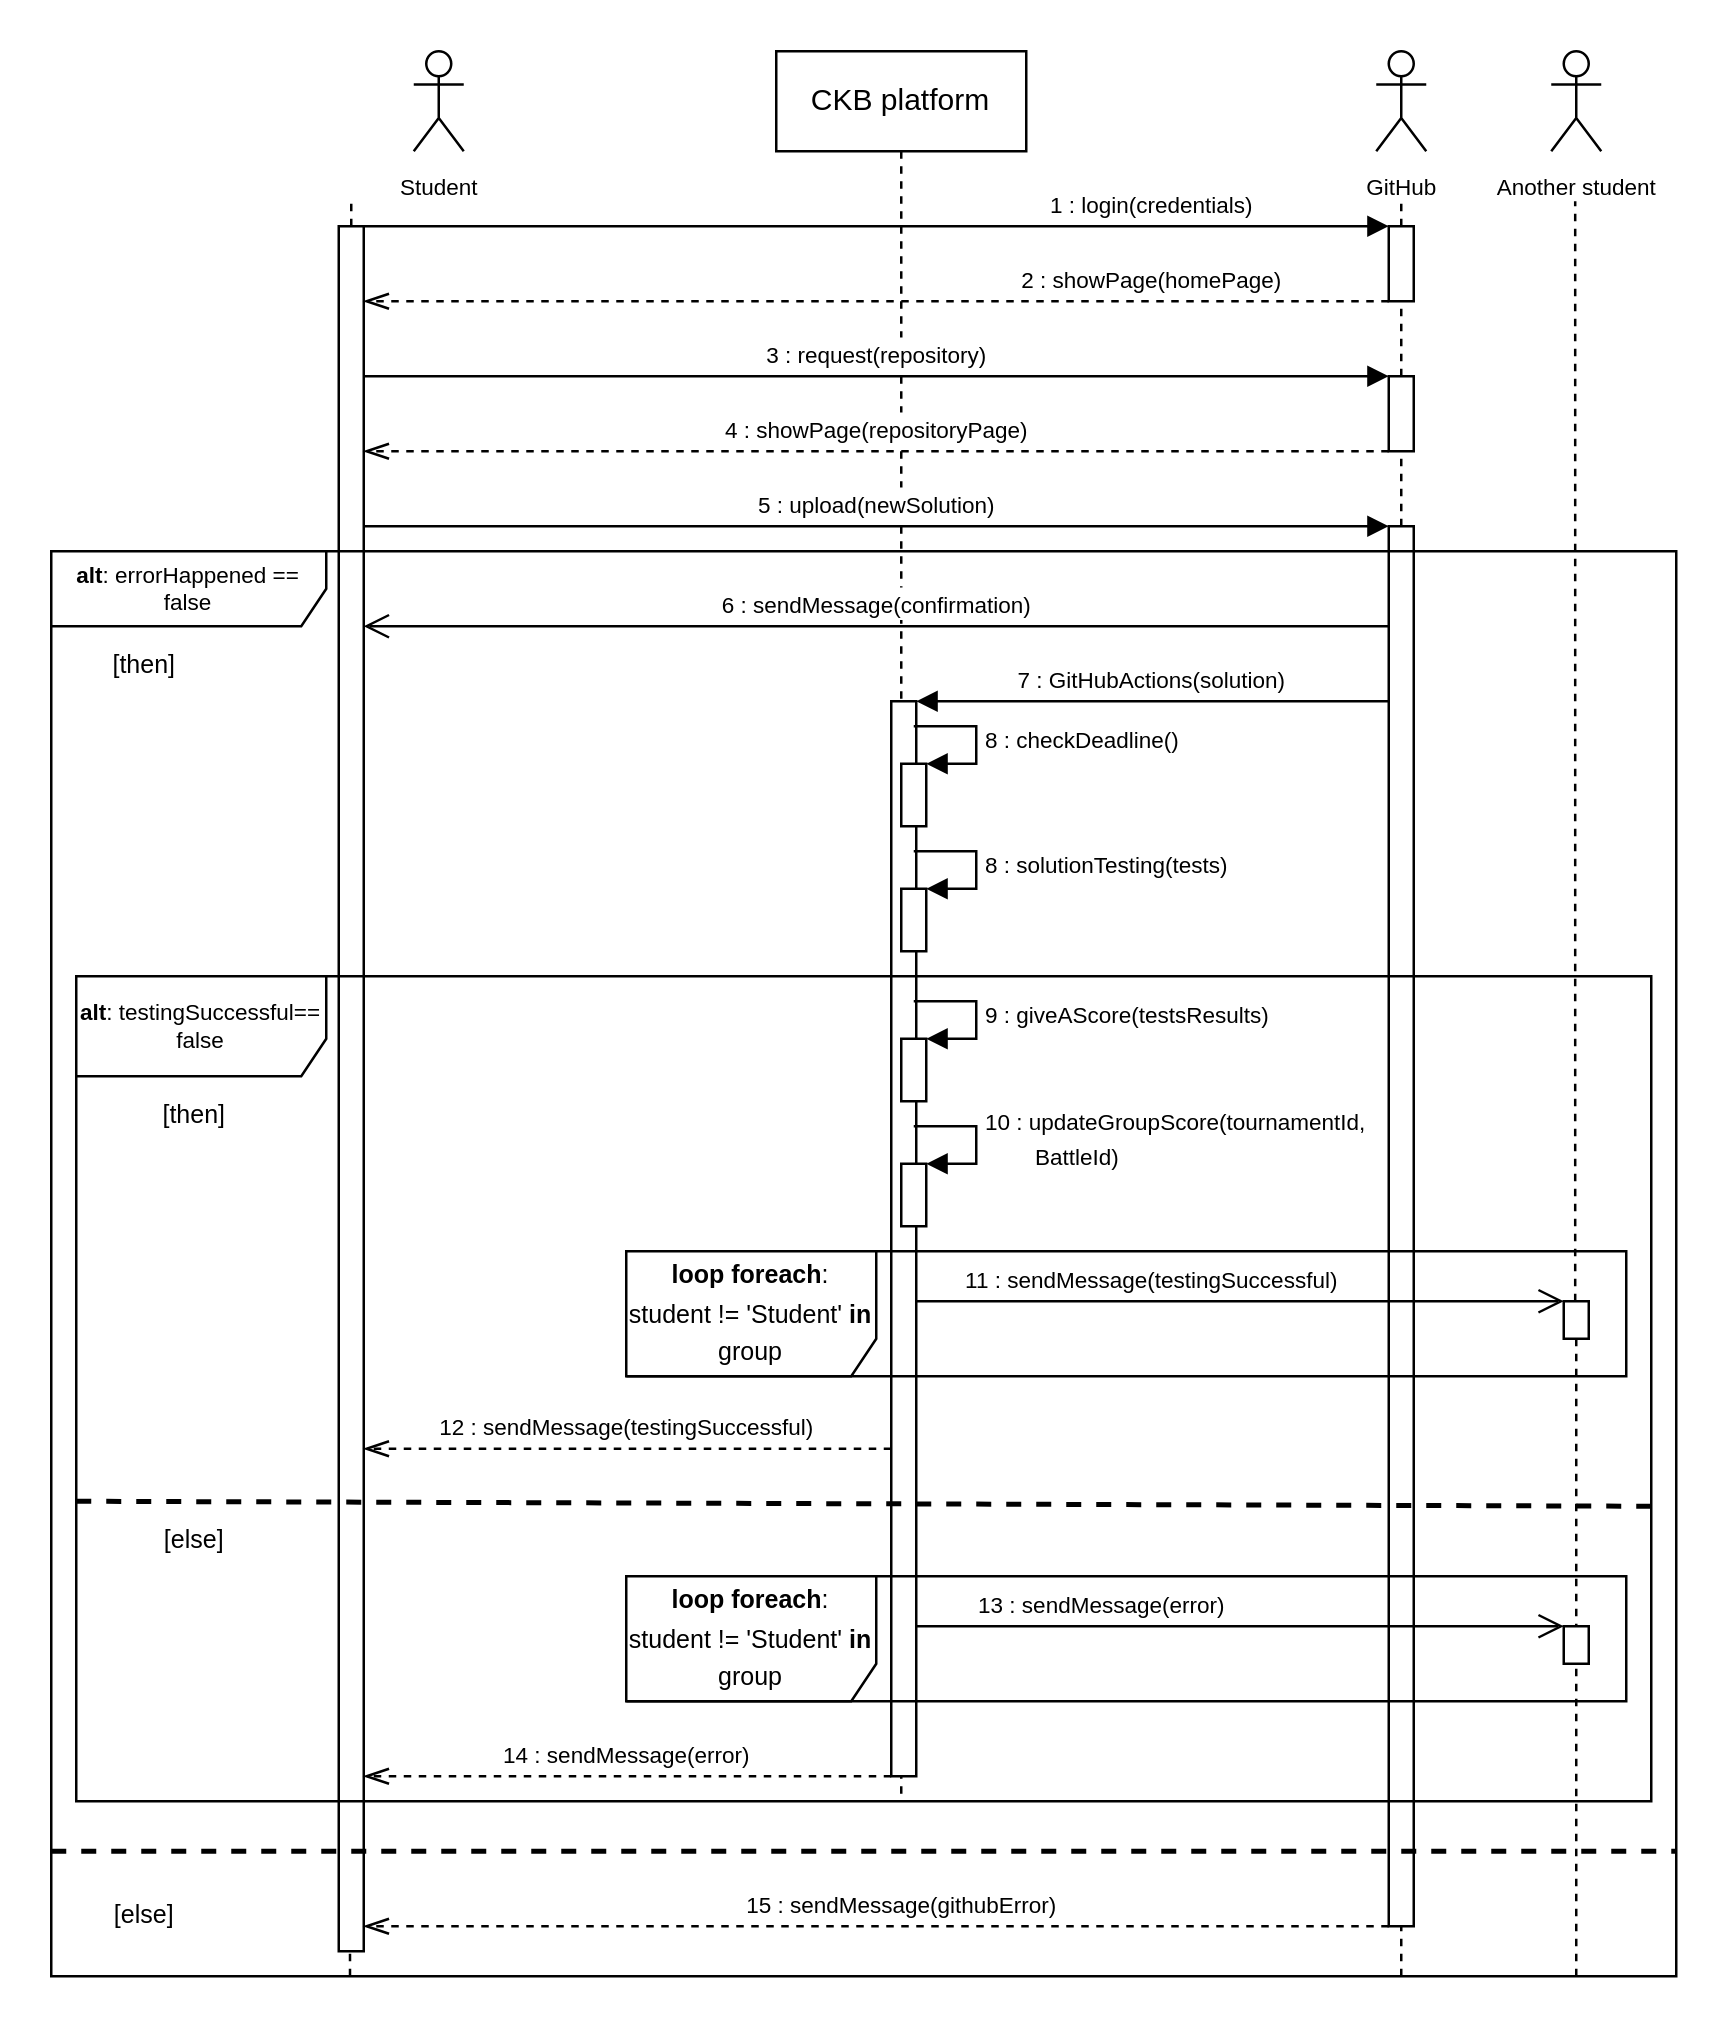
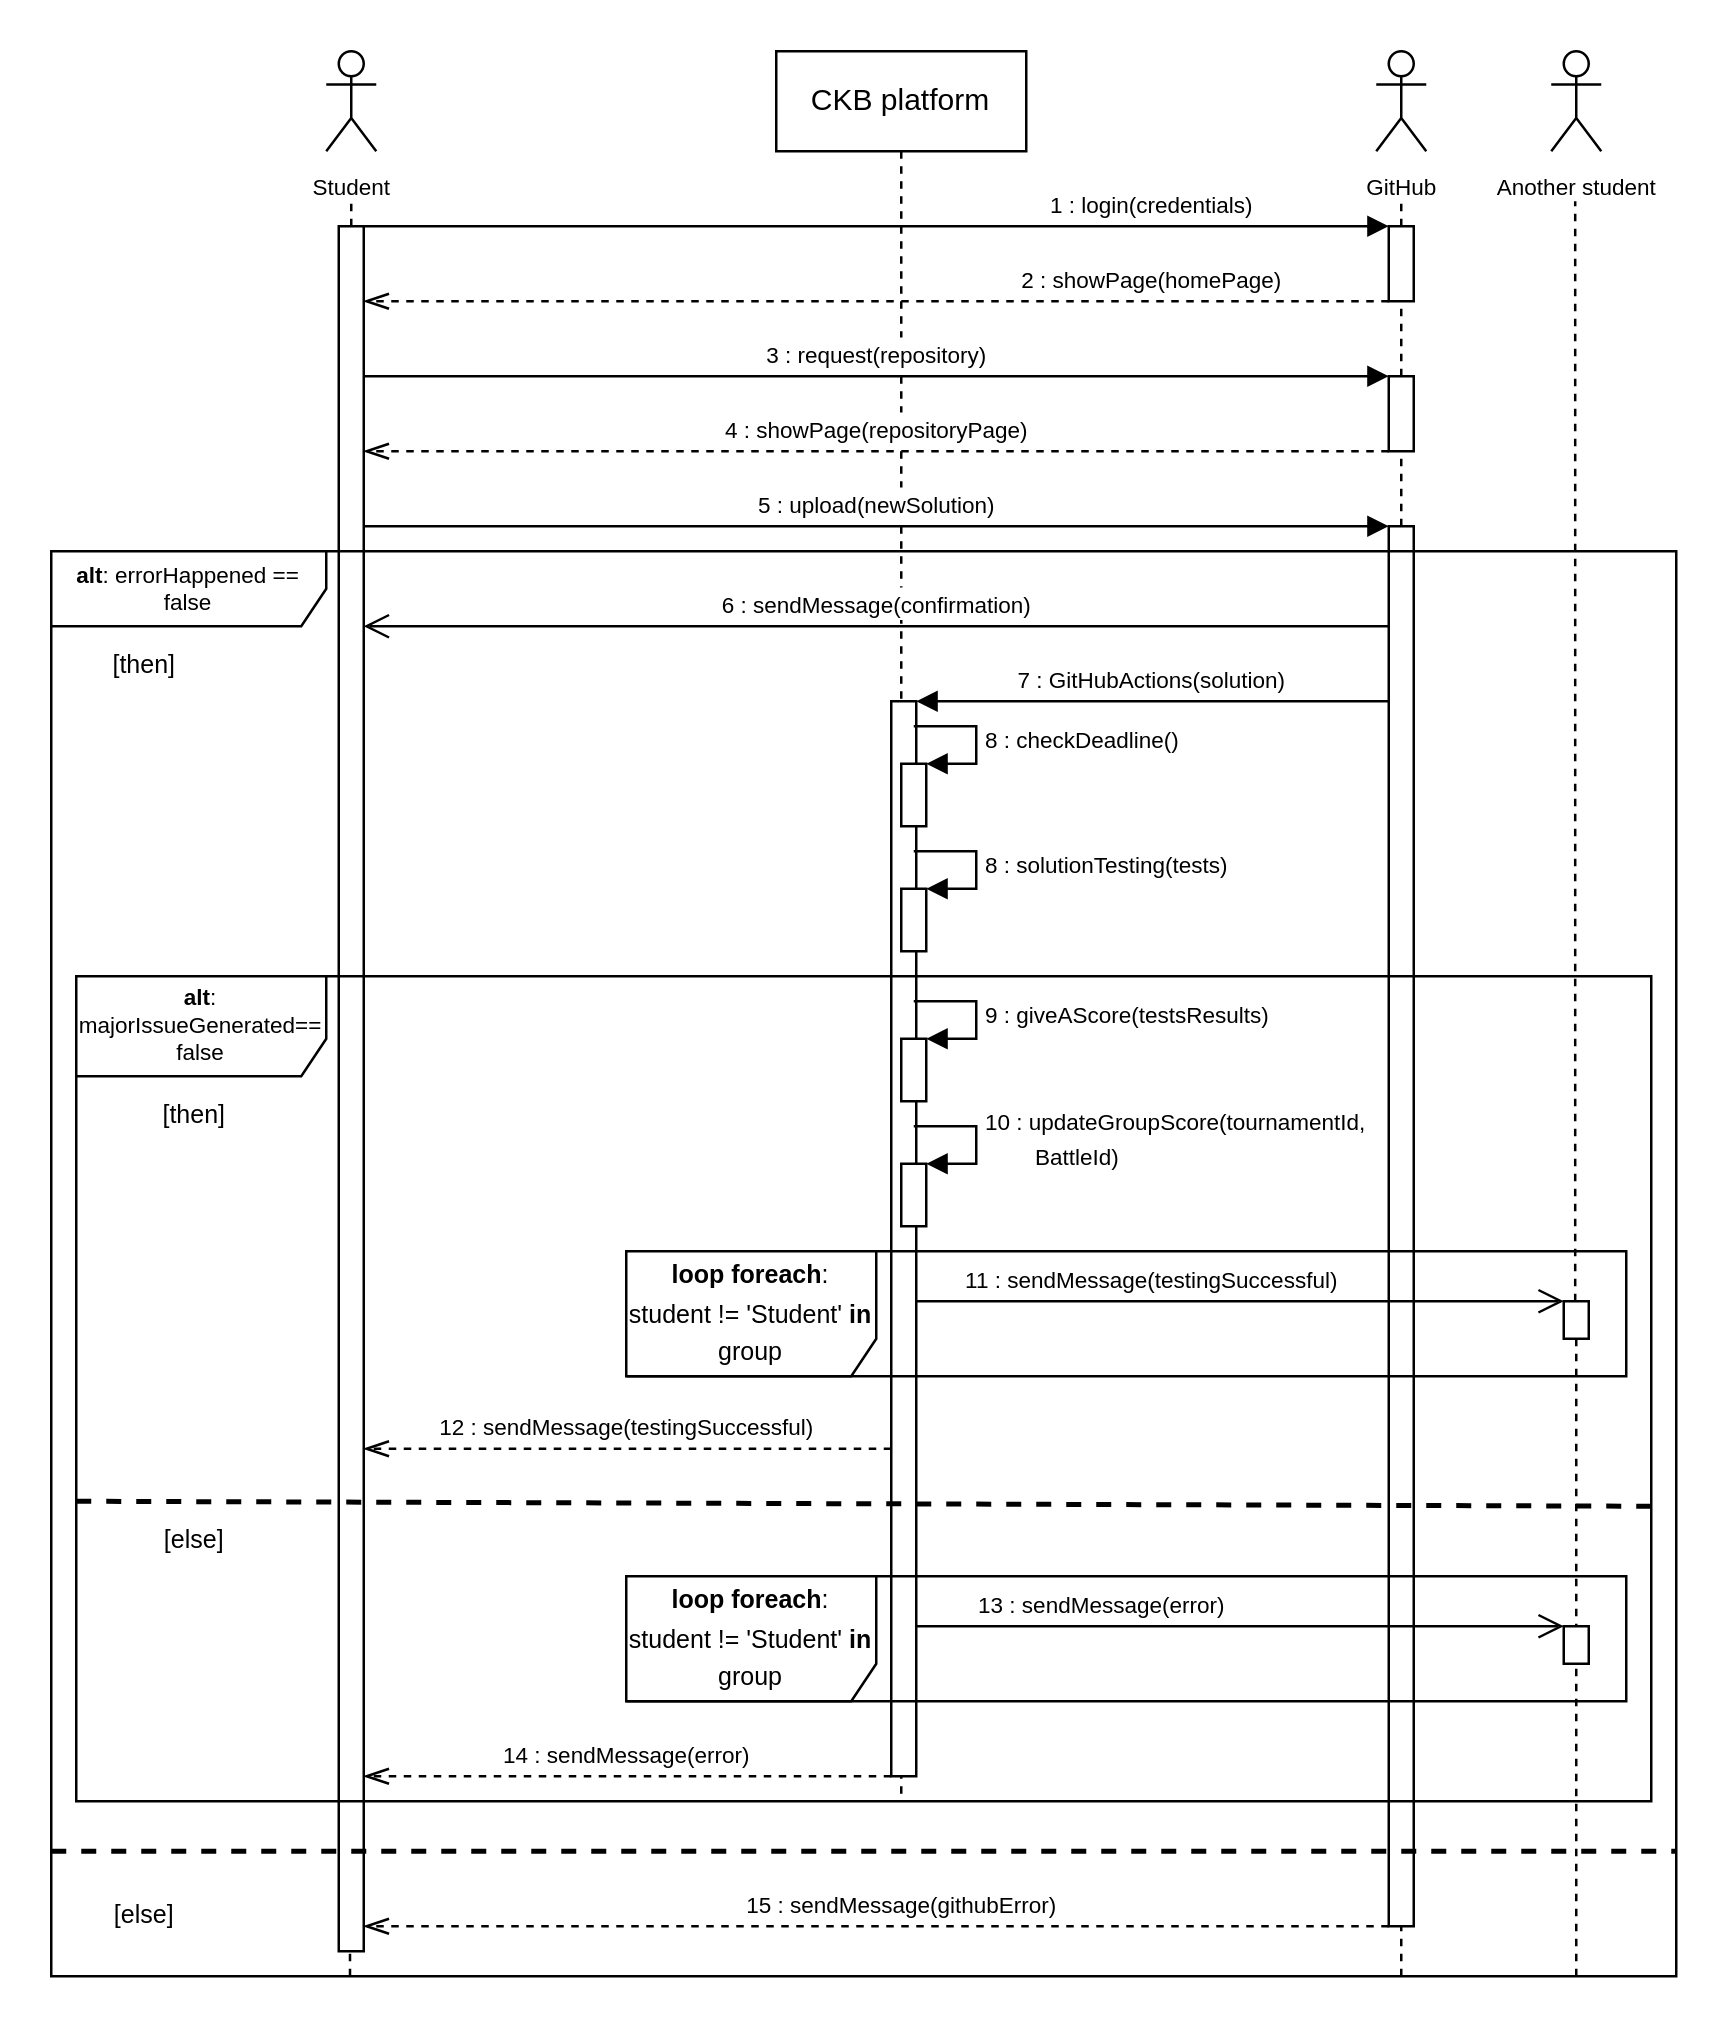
- <mxCell id="4" value="&lt;font style=&quot;font-size: 9px;&quot;&gt;Student&lt;/font&gt;" style="shape=umlActor;verticalLabelPosition=bottom;verticalAlign=top;html=1;outlineConnect=0;" vertex="1" parent="1"><mxGeometry x="165" y="20" width="20" height="40" as="geometry" /></mxCell>
+ <mxCell id="4" value="&lt;font style=&quot;font-size: 9px;&quot;&gt;Student&lt;/font&gt;" style="shape=umlActor;verticalLabelPosition=bottom;verticalAlign=top;html=1;outlineConnect=0;" vertex="1" parent="1"><mxGeometry x="130" y="20" width="20" height="40" as="geometry" /></mxCell>
- <mxCell id="25" value="&lt;p style=&quot;line-height: 120%; font-size: 9px;&quot;&gt;&lt;font style=&quot;font-size: 9px;&quot;&gt;&lt;b&gt;alt&lt;/b&gt;: testingSuccessful== false&lt;/font&gt;&lt;/p&gt;" style="shape=umlFrame;whiteSpace=wrap;html=1;pointerEvents=0;width=100;height=40;verticalAlign=middle;horizontal=1;labelPosition=center;verticalLabelPosition=middle;align=center;" vertex="1" parent="1"><mxGeometry x="30" y="390" width="630" height="330" as="geometry" /></mxCell>
+ <mxCell id="25" value="&lt;p style=&quot;line-height: 120%; font-size: 9px;&quot;&gt;&lt;font style=&quot;font-size: 9px;&quot;&gt;&lt;b&gt;alt&lt;/b&gt;: majorIssueGenerated== false&lt;/font&gt;&lt;/p&gt;" style="shape=umlFrame;whiteSpace=wrap;html=1;pointerEvents=0;width=100;height=40;verticalAlign=middle;horizontal=1;labelPosition=center;verticalLabelPosition=middle;align=center;" vertex="1" parent="1"><mxGeometry x="30" y="390" width="630" height="330" as="geometry" /></mxCell>
